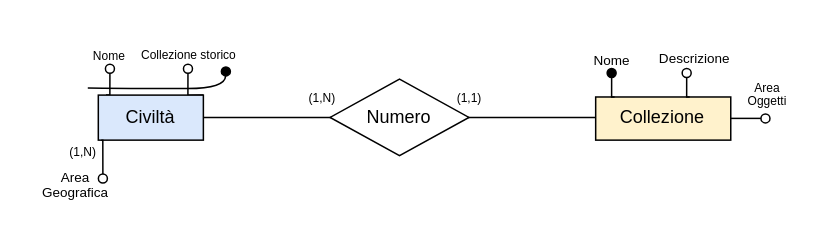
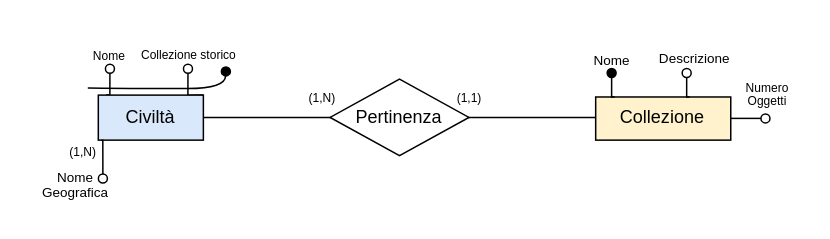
- <mxCell id="21" value="&lt;font style=&quot;font-size: 8px;&quot;&gt;Area&lt;/font&gt;&lt;div style=&quot;line-height: 40%;&quot;&gt;&lt;font style=&quot;font-size: 8px;&quot;&gt;Oggetti&lt;/font&gt;&lt;/div&gt;" style="text;html=1;align=center;verticalAlign=middle;whiteSpace=wrap;rounded=1;strokeColor=none;" vertex="1" parent="1"><mxGeometry x="490.76" y="50.87" width="40" height="18" as="geometry" /></mxCell>
+ <mxCell id="21" value="&lt;font style=&quot;font-size: 8px;&quot;&gt;Numero&lt;/font&gt;&lt;div style=&quot;line-height: 40%;&quot;&gt;&lt;font style=&quot;font-size: 8px;&quot;&gt;Oggetti&lt;/font&gt;&lt;/div&gt;" style="text;html=1;align=center;verticalAlign=middle;whiteSpace=wrap;rounded=1;strokeColor=none;" vertex="1" parent="1"><mxGeometry x="490.76" y="50.87" width="40" height="18" as="geometry" /></mxCell>
- <mxCell id="14" value="Numero" style="shape=rhombus;perimeter=rhombusPerimeter;whiteSpace=wrap;html=1;align=center;" vertex="1" parent="1"><mxGeometry x="219.44" y="52.13" width="92.5" height="51" as="geometry" /></mxCell>
+ <mxCell id="14" value="Pertinenza" style="shape=rhombus;perimeter=rhombusPerimeter;whiteSpace=wrap;html=1;align=center;" vertex="1" parent="1"><mxGeometry x="219.44" y="52.13" width="92.5" height="51" as="geometry" /></mxCell>
- <mxCell id="11" value="&lt;p style=&quot;line-height: 70%;&quot;&gt;&lt;font style=&quot;font-size: 9px;&quot;&gt;Area Geografica&lt;/font&gt;&lt;/p&gt;" style="text;html=1;align=center;verticalAlign=middle;whiteSpace=wrap;rounded=0;" vertex="1" parent="1"><mxGeometry x="20" y="106.75" width="60" height="30" as="geometry" /></mxCell>
+ <mxCell id="11" value="&lt;p style=&quot;line-height: 70%;&quot;&gt;&lt;font style=&quot;font-size: 9px;&quot;&gt;Nome Geografica&lt;/font&gt;&lt;/p&gt;" style="text;html=1;align=center;verticalAlign=middle;whiteSpace=wrap;rounded=0;" vertex="1" parent="1"><mxGeometry x="20" y="106.75" width="60" height="30" as="geometry" /></mxCell>
